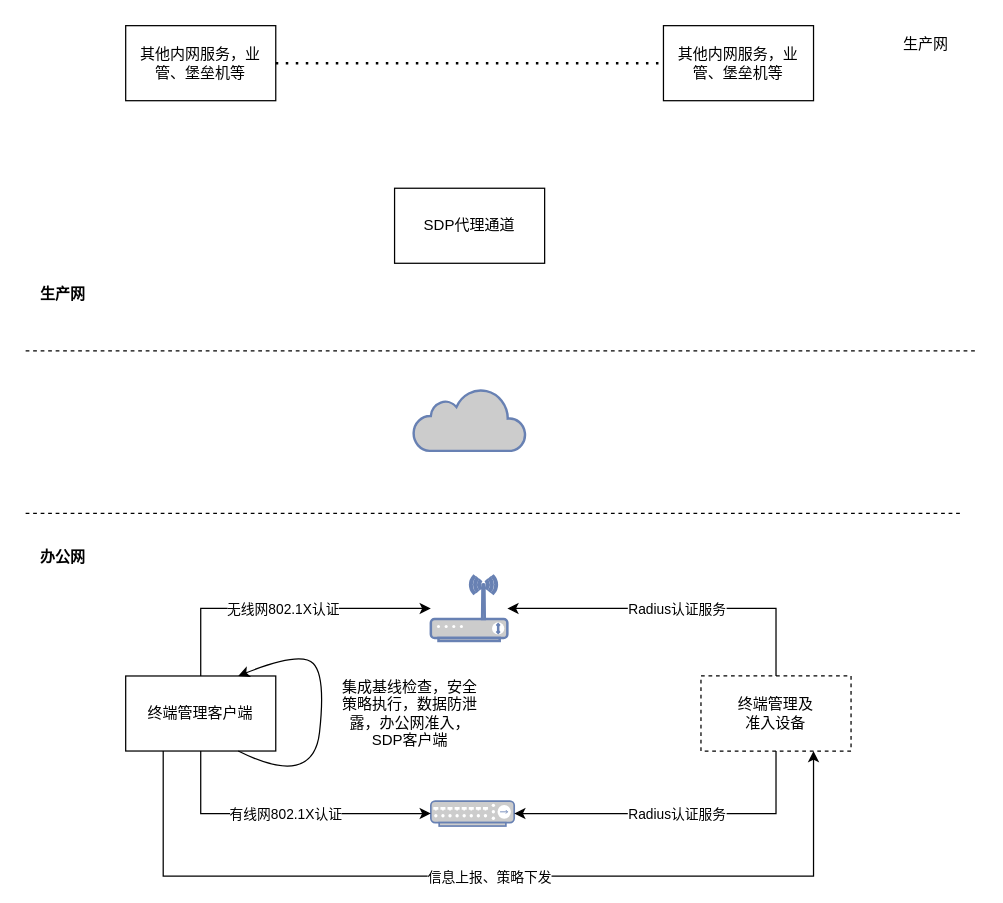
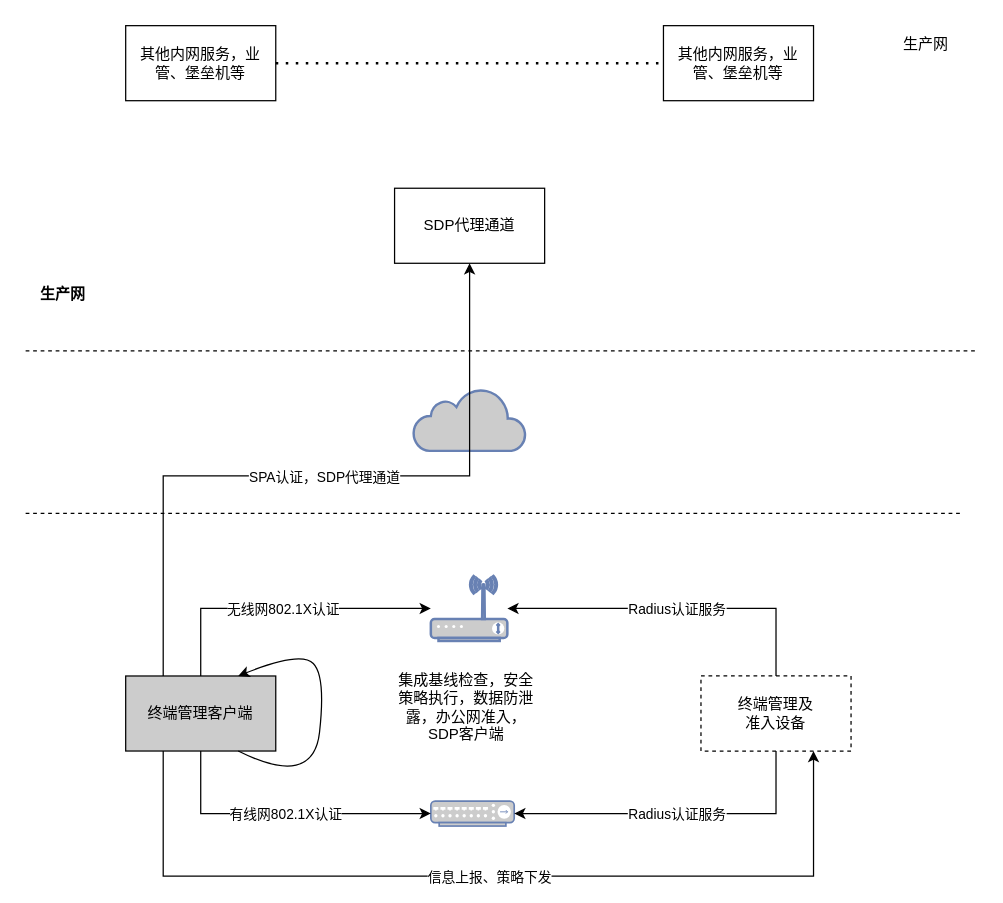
+ <mxCell id="28" value="" style="endArrow=classic;html=1;rounded=0;exitX=0.25;exitY=0;exitDx=0;exitDy=0;entryX=0.5;entryY=1;entryDx=0;entryDy=0;" edge="1" parent="1" source="3" target="4"><mxGeometry relative="1" as="geometry"><mxPoint x="350" y="320" as="sourcePoint" /><mxPoint x="450" y="320" as="targetPoint" /><Array as="points"><mxPoint x="130" y="450" /><mxPoint x="130" y="380" /><mxPoint x="375" y="380" /></Array></mxGeometry></mxCell>
+ <mxCell id="29" value="SPA认证，SDP代理通道" style="edgeLabel;resizable=0;html=1;align=center;verticalAlign=middle;" connectable="0" vertex="1" parent="28"><mxGeometry relative="1" as="geometry" /></mxCell>
- <mxCell id="25" value="办公网" style="text;html=1;strokeColor=none;fillColor=none;align=center;verticalAlign=middle;whiteSpace=wrap;rounded=0;fontStyle=1" vertex="1" parent="1"><mxGeometry x="20" y="430" width="60" height="30" as="geometry" /></mxCell>
- <mxCell id="3" value="终端管理客户端" style="rounded=0;whiteSpace=wrap;html=1;" vertex="1" parent="1"><mxGeometry x="100" y="540" width="120" height="60" as="geometry" /></mxCell>
+ <mxCell id="3" value="终端管理客户端" style="rounded=0;whiteSpace=wrap;html=1;fillColor=#cccccc;" vertex="1" parent="1"><mxGeometry x="100" y="540" width="120" height="60" as="geometry" /></mxCell>
- <mxCell id="21" value="集成基线检查，安全策略执行，数据防泄露，办公网准入，SDP客户端" style="text;html=1;strokeColor=none;fillColor=none;align=center;verticalAlign=middle;whiteSpace=wrap;rounded=0;" vertex="1" parent="1"><mxGeometry x="270" y="530" width="115" height="80" as="geometry" /></mxCell>
+ <mxCell id="21" value="集成基线检查，安全策略执行，数据防泄露，办公网准入，SDP客户端" style="text;html=1;strokeColor=none;fillColor=none;align=center;verticalAlign=middle;whiteSpace=wrap;rounded=0;" vertex="1" parent="1"><mxGeometry x="315" y="525" width="115" height="80" as="geometry" /></mxCell>
